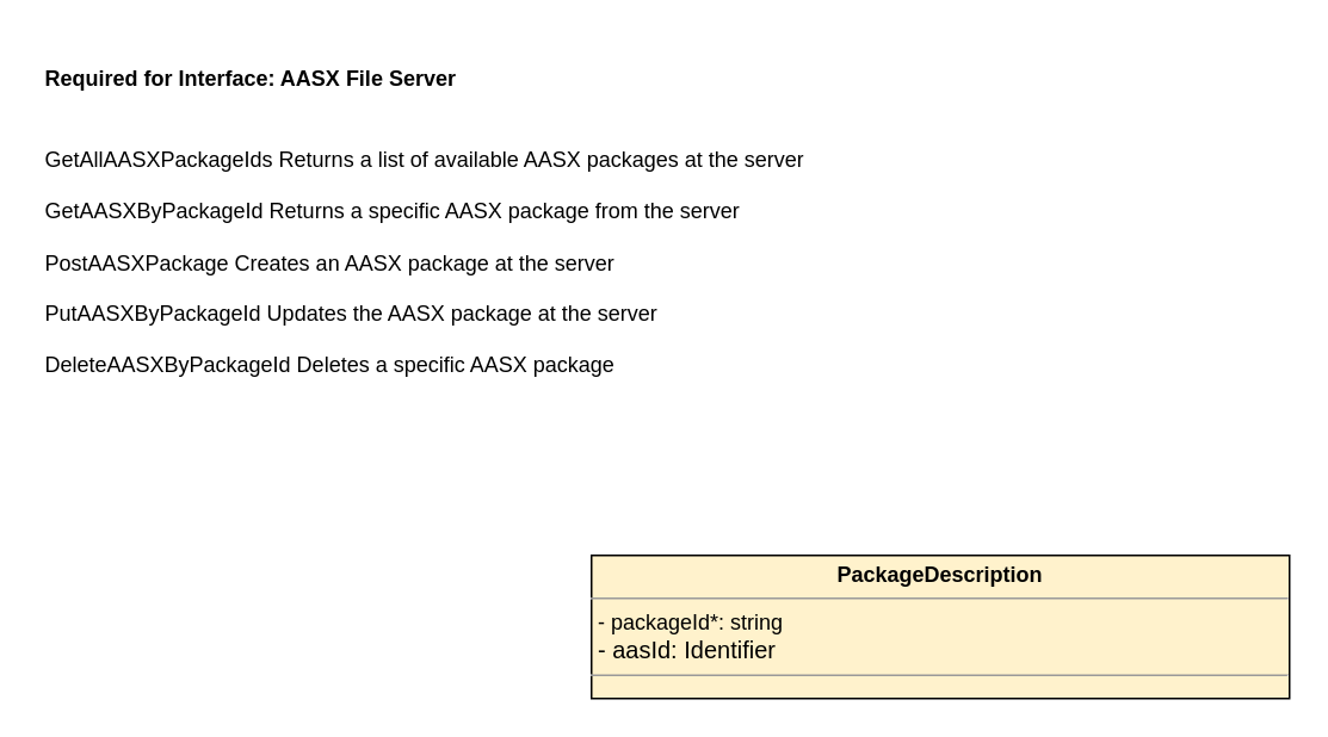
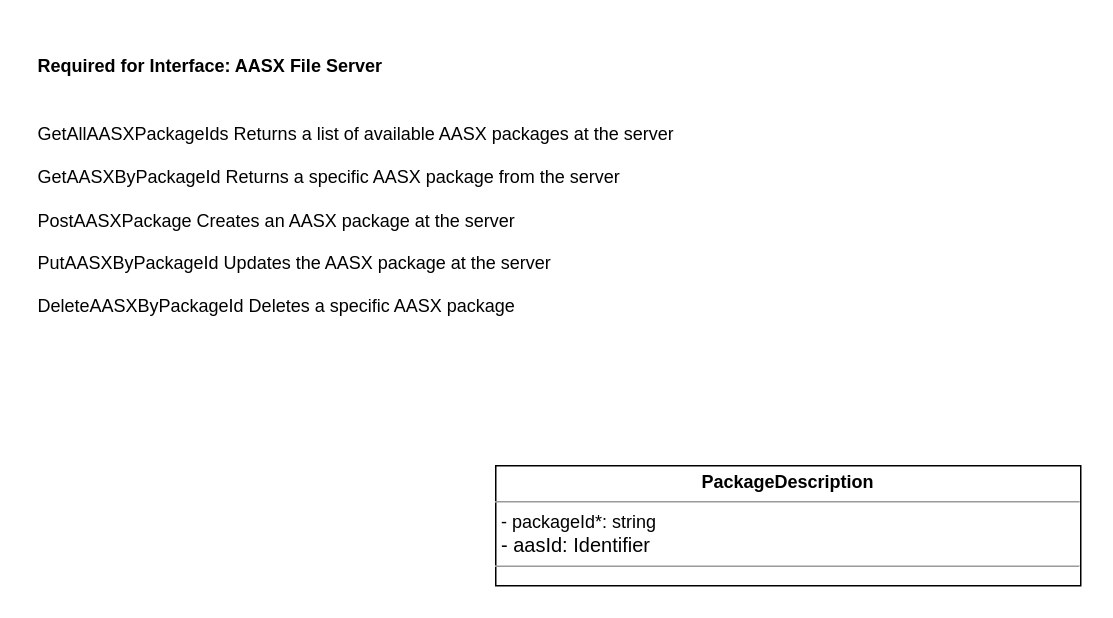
- <mxCell id="2" value="&lt;p style=&quot;margin: 0px ; margin-top: 4px ; text-align: center&quot;&gt;&lt;b&gt;PackageDescription&lt;/b&gt;&lt;br&gt;&lt;/p&gt;&lt;hr size=&quot;1&quot;&gt;&lt;p style=&quot;margin: 0px ; margin-left: 4px&quot;&gt;- packageId*: string&lt;br&gt;&lt;/p&gt;&lt;p style=&quot;margin: 0px ; margin-left: 4px&quot;&gt;&lt;span style=&quot;font-size: 10pt ; line-height: 115%&quot;&gt;- aasId: Identifier&lt;/span&gt;&lt;br&gt;&lt;/p&gt;&lt;hr size=&quot;1&quot;&gt;&lt;p style=&quot;margin: 0px ; margin-left: 4px&quot;&gt;&lt;br&gt;&lt;/p&gt;" style="verticalAlign=top;align=left;overflow=fill;fontSize=12;fontFamily=Helvetica;html=1;fillColor=#fff2cc;" vertex="1" parent="1"><mxGeometry x="330" y="310" width="390" height="80" as="geometry" /></mxCell>
+ <mxCell id="2" value="&lt;p style=&quot;margin: 0px ; margin-top: 4px ; text-align: center&quot;&gt;&lt;b&gt;PackageDescription&lt;/b&gt;&lt;br&gt;&lt;/p&gt;&lt;hr size=&quot;1&quot;&gt;&lt;p style=&quot;margin: 0px ; margin-left: 4px&quot;&gt;- packageId*: string&lt;br&gt;&lt;/p&gt;&lt;p style=&quot;margin: 0px ; margin-left: 4px&quot;&gt;&lt;span style=&quot;font-size: 10pt ; line-height: 115%&quot;&gt;- aasId: Identifier&lt;/span&gt;&lt;br&gt;&lt;/p&gt;&lt;hr size=&quot;1&quot;&gt;&lt;p style=&quot;margin: 0px ; margin-left: 4px&quot;&gt;&lt;br&gt;&lt;/p&gt;" style="verticalAlign=top;align=left;overflow=fill;fontSize=12;fontFamily=Helvetica;html=1;" vertex="1" parent="1"><mxGeometry x="330" y="310" width="390" height="80" as="geometry" /></mxCell>
